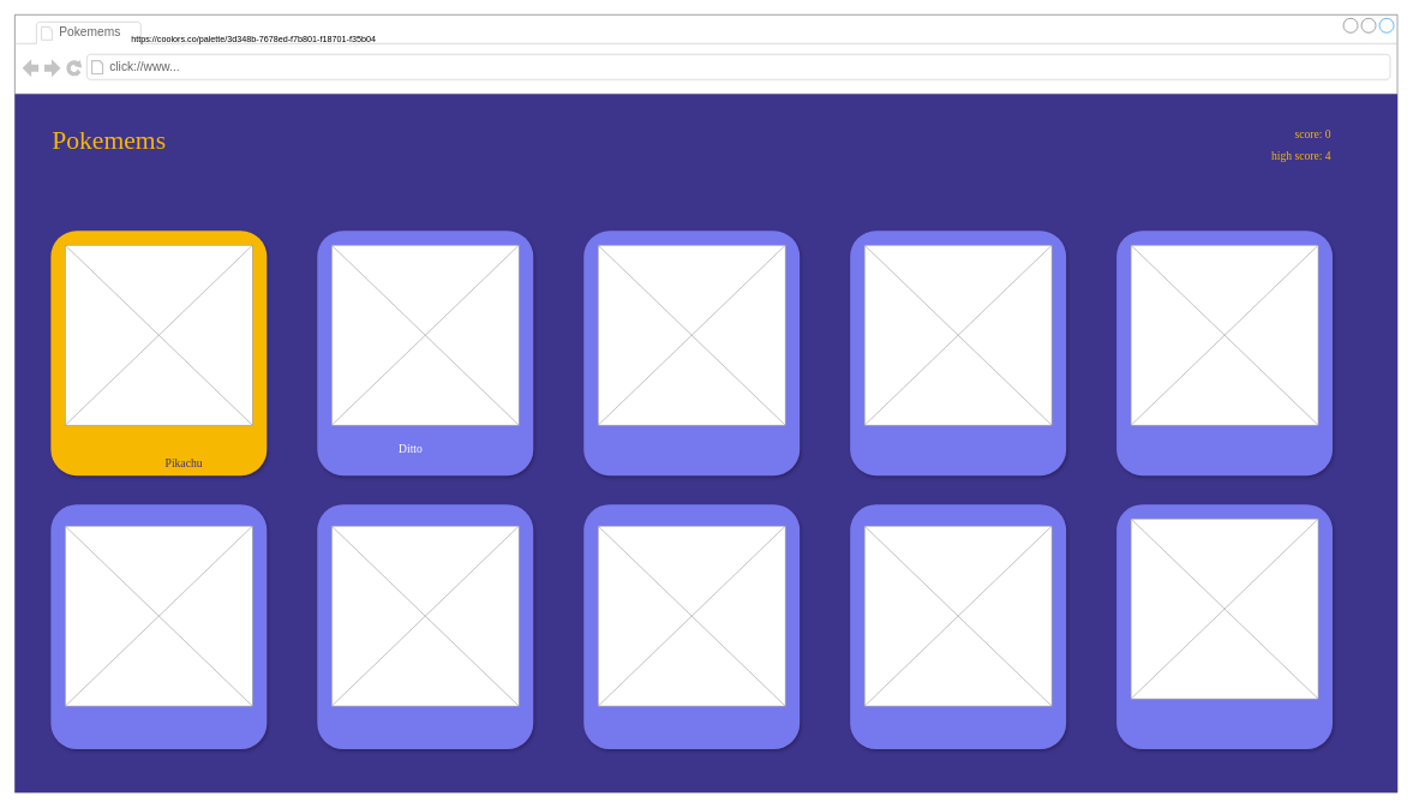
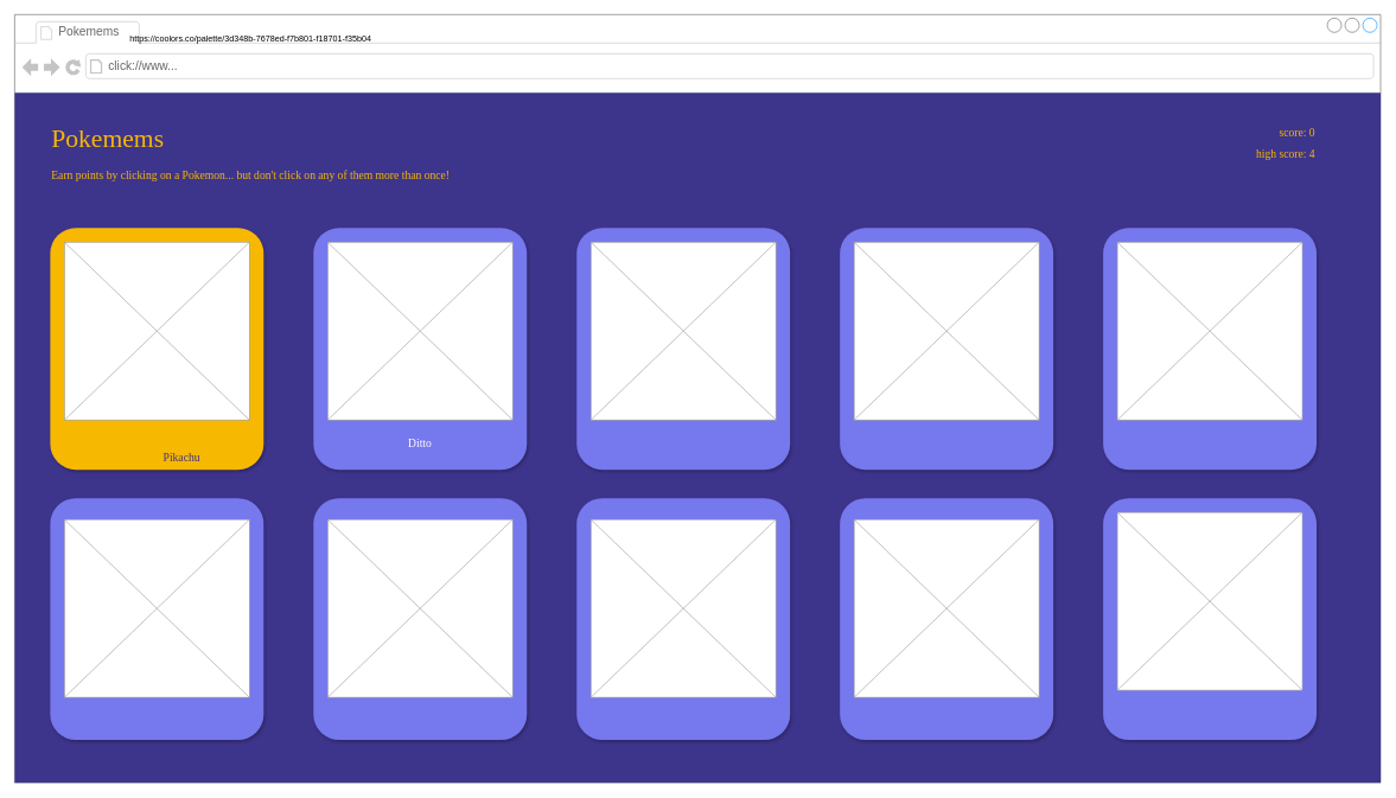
+ <mxCell id="7" value="&lt;font color=&quot;#f7b801&quot; style=&quot;font-size: 16px;&quot; data-font-src=&quot;https://fonts.googleapis.com/css?family=DM+Sans&quot; face=&quot;DM Sans&quot;&gt;Earn points by clicking on a Pokemon... but don't click on any of them more than once!&lt;/font&gt;" style="text;html=1;align=left;verticalAlign=middle;whiteSpace=wrap;rounded=0;" vertex="1" parent="2"><mxGeometry x="50" y="210" width="660" height="30" as="geometry" /></mxCell>
- <mxCell id="32" value="&lt;font style=&quot;font-size: 16px;&quot;&gt;Ditto&lt;/font&gt;" style="text;html=1;align=center;verticalAlign=middle;whiteSpace=wrap;rounded=0;fontFamily=Press Start 2P;fontSource=https%3A%2F%2Ffonts.googleapis.com%2Fcss%3Ffamily%3DPress%2BStart%2B2P;fontSize=16;fontColor=#FFFFFF;" vertex="1" parent="2"><mxGeometry x="450" y="590" width="200" height="25" as="geometry" /></mxCell>
+ <mxCell id="32" value="&lt;font style=&quot;font-size: 16px;&quot;&gt;Ditto&lt;/font&gt;" style="text;html=1;align=center;verticalAlign=middle;whiteSpace=wrap;rounded=0;fontFamily=Press Start 2P;fontSource=https%3A%2F%2Ffonts.googleapis.com%2Fcss%3Ffamily%3DPress%2BStart%2B2P;fontSize=16;fontColor=#FFFFFF;" vertex="1" parent="2"><mxGeometry x="470" y="590" width="200" height="25" as="geometry" /></mxCell>
